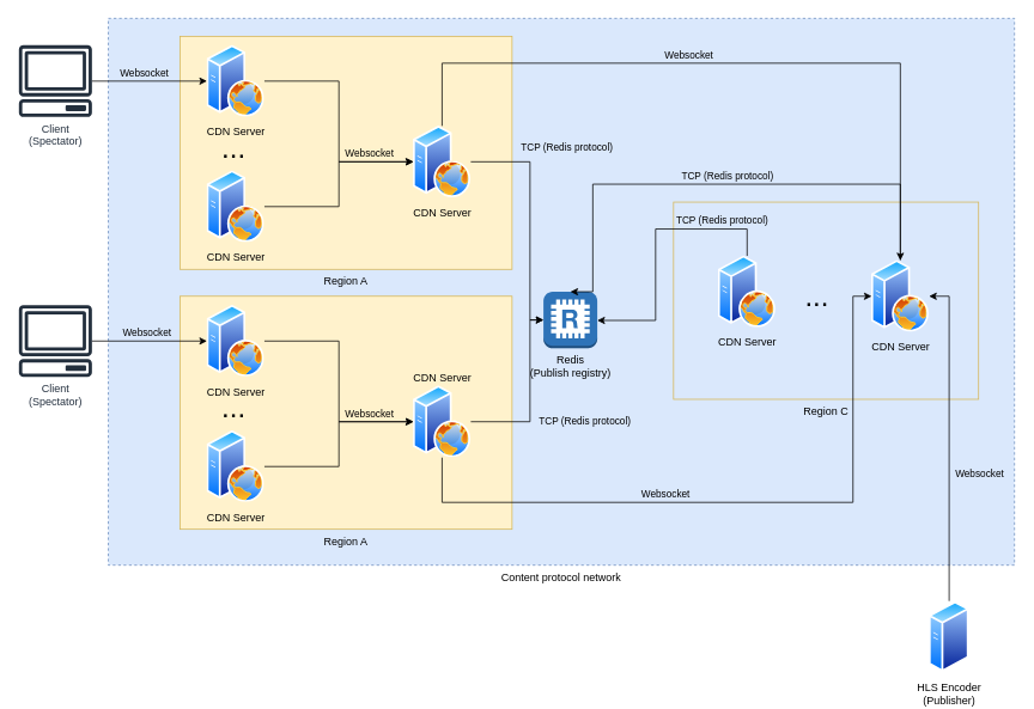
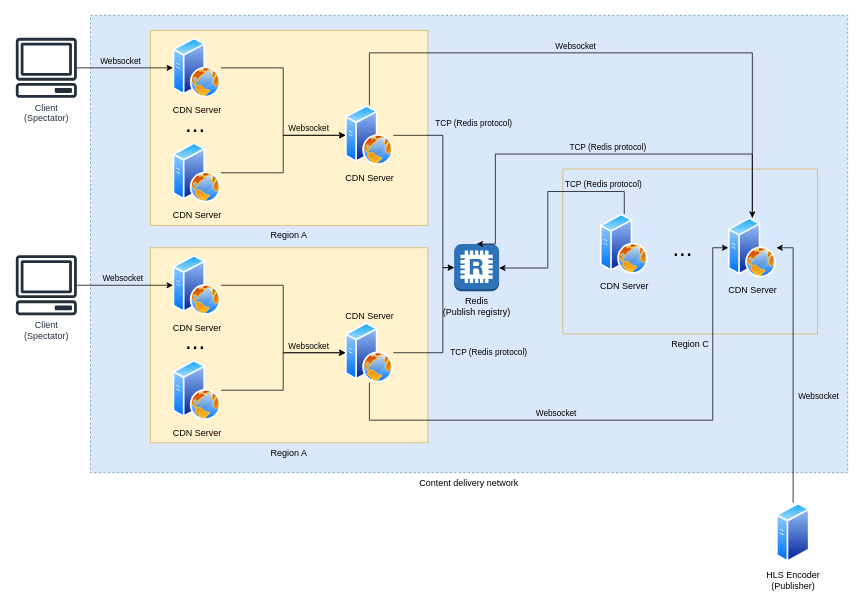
- <mxCell id="2" value="Content protocol network" style="rounded=0;whiteSpace=wrap;html=1;labelPosition=center;verticalLabelPosition=bottom;align=center;verticalAlign=top;dashed=1;fillColor=#dae8fc;strokeColor=#6c8ebf;" vertex="1" parent="1"><mxGeometry x="120" y="20" width="1010" height="610" as="geometry" /></mxCell>
+ <mxCell id="2" value="Content delivery network" style="rounded=0;whiteSpace=wrap;html=1;labelPosition=center;verticalLabelPosition=bottom;align=center;verticalAlign=top;dashed=1;fillColor=#dae8fc;strokeColor=#6c8ebf;" vertex="1" parent="1"><mxGeometry x="120" y="20" width="1010" height="610" as="geometry" /></mxCell>
